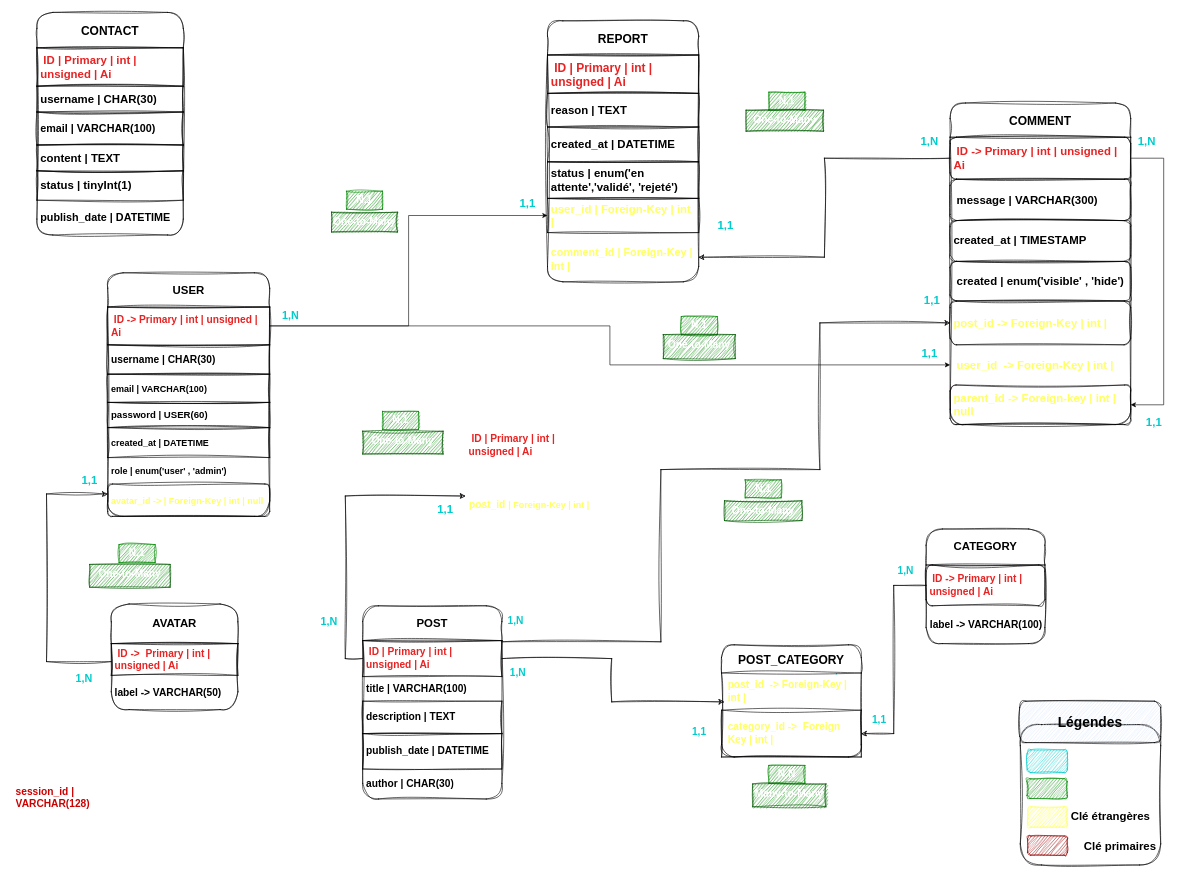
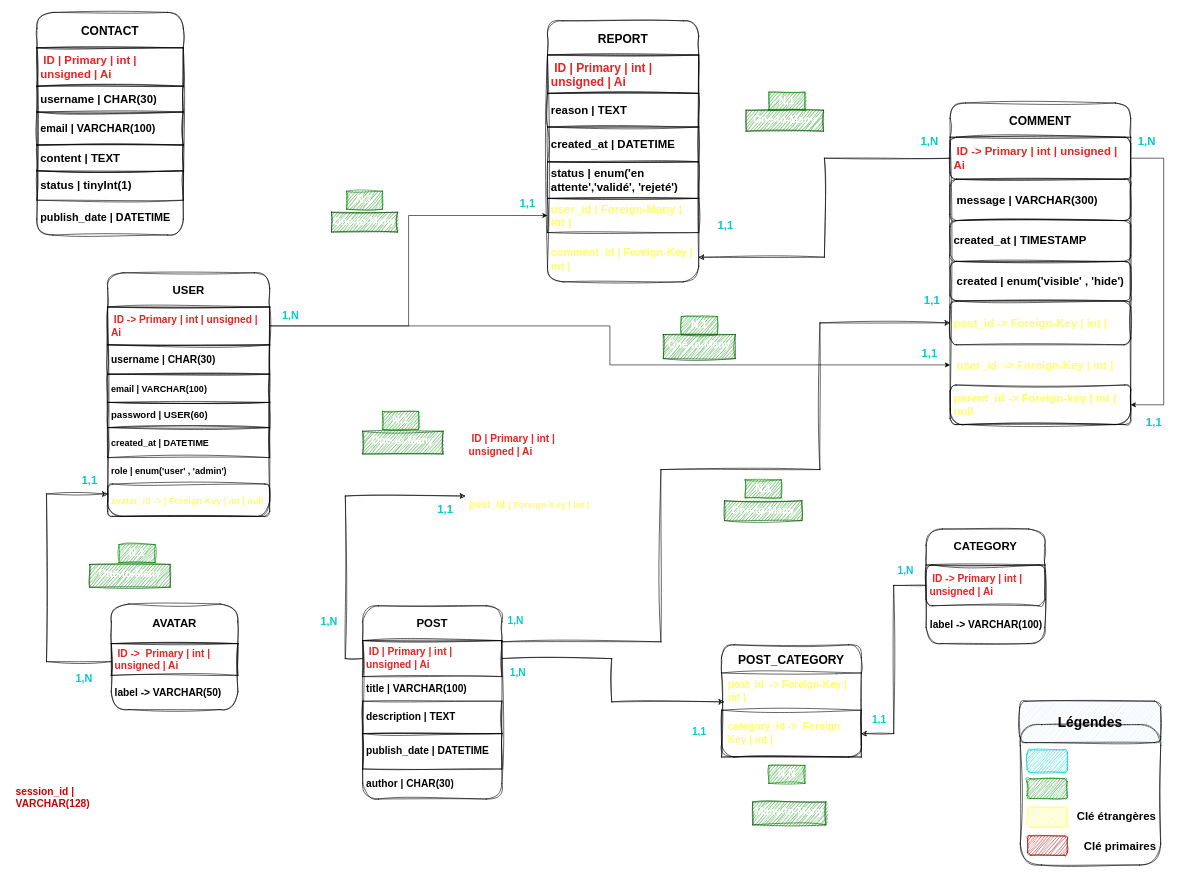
- <mxCell id="65" value="&lt;span style=&quot;color: rgb(255, 255, 102); font-size: 19px;&quot;&gt;user_id |&lt;/span&gt;&lt;span style=&quot;color: rgb(255, 255, 102); font-size: 19px;&quot;&gt;&amp;nbsp;Foreign-Key | int |&amp;nbsp;&lt;/span&gt;" style="text;strokeColor=default;fillColor=none;align=left;verticalAlign=middle;spacingLeft=4;spacingRight=4;overflow=hidden;points=[[0,0.5],[1,0.5]];portConstraint=eastwest;rotatable=0;whiteSpace=wrap;html=1;sketch=1;curveFitting=1;jiggle=2;fontSize=19;fontStyle=1;labelBackgroundColor=none;" parent="60" vertex="1"><mxGeometry y="296" width="252" height="57" as="geometry" /></mxCell>
+ <mxCell id="65" value="&lt;span style=&quot;color: rgb(255, 255, 102); font-size: 19px;&quot;&gt;user_id |&lt;/span&gt;&lt;span style=&quot;color: rgb(255, 255, 102); font-size: 19px;&quot;&gt;&amp;nbsp;Foreign-Many | int |&amp;nbsp;&lt;/span&gt;" style="text;strokeColor=default;fillColor=none;align=left;verticalAlign=middle;spacingLeft=4;spacingRight=4;overflow=hidden;points=[[0,0.5],[1,0.5]];portConstraint=eastwest;rotatable=0;whiteSpace=wrap;html=1;sketch=1;curveFitting=1;jiggle=2;fontSize=19;fontStyle=1;labelBackgroundColor=none;" parent="60" vertex="1"><mxGeometry y="296" width="252" height="57" as="geometry" /></mxCell>
- <mxCell id="48" value="&lt;span style=&quot;font-size: 17px;&quot;&gt;Many-to-Many&lt;/span&gt;" style="text;whiteSpace=wrap;html=1;align=center;fillColor=#008a00;fontColor=#ffffff;strokeColor=#005700;sketch=1;curveFitting=1;jiggle=2;fontSize=17;fontStyle=1;labelBackgroundColor=none;" parent="1" vertex="1"><mxGeometry x="1254" y="1306" width="122" height="38" as="geometry" /></mxCell>
+ <mxCell id="48" value="&lt;span style=&quot;font-size: 17px;&quot;&gt;Many-to-Many&lt;/span&gt;" style="text;whiteSpace=wrap;html=1;align=center;fillColor=#008a00;fontColor=#ffffff;strokeColor=#005700;sketch=1;curveFitting=1;jiggle=2;fontSize=17;fontStyle=1;labelBackgroundColor=none;" parent="1" vertex="1"><mxGeometry x="1254" y="1336" width="122" height="38" as="geometry" /></mxCell>
- <mxCell id="58" value="Clé étrangères" style="text;strokeColor=none;align=center;fillColor=none;html=1;verticalAlign=middle;whiteSpace=wrap;rounded=1;spacingLeft=-9;spacingRight=-5;sketch=1;curveFitting=1;jiggle=2;fontStyle=1;fontSize=19;labelBackgroundColor=none;" parent="1" vertex="1"><mxGeometry x="1786" y="1342.5" width="133" height="37" as="geometry" /></mxCell>
+ <mxCell id="58" value="Clé étrangères" style="text;strokeColor=none;align=center;fillColor=none;html=1;verticalAlign=middle;whiteSpace=wrap;rounded=1;spacingLeft=-9;spacingRight=-5;sketch=1;curveFitting=1;jiggle=2;fontStyle=1;fontSize=19;labelBackgroundColor=none;" parent="1" vertex="1"><mxGeometry x="1796" y="1342.5" width="133" height="37" as="geometry" /></mxCell>
